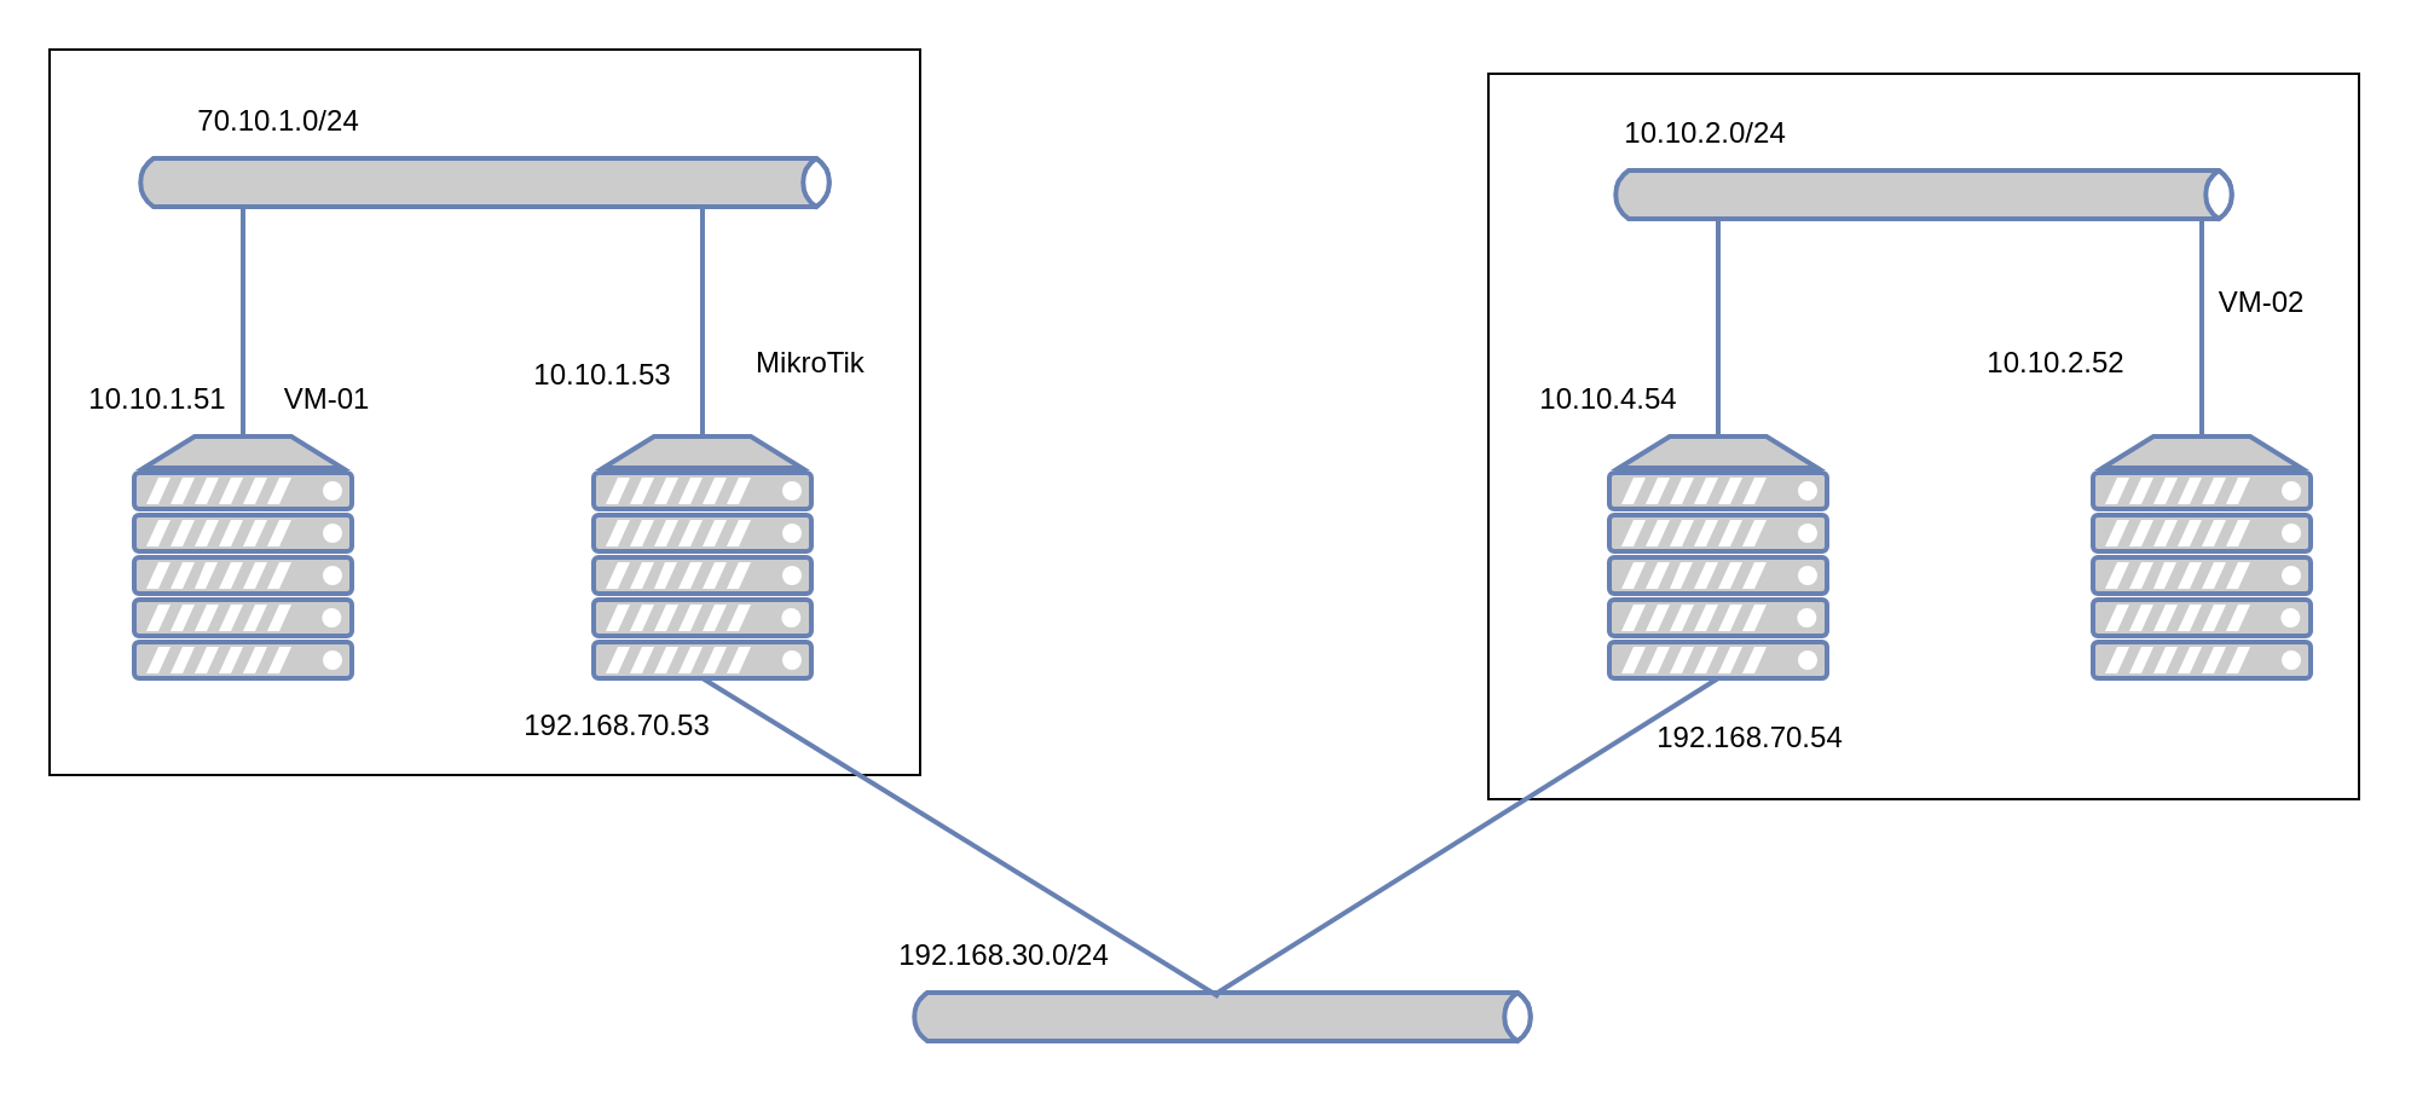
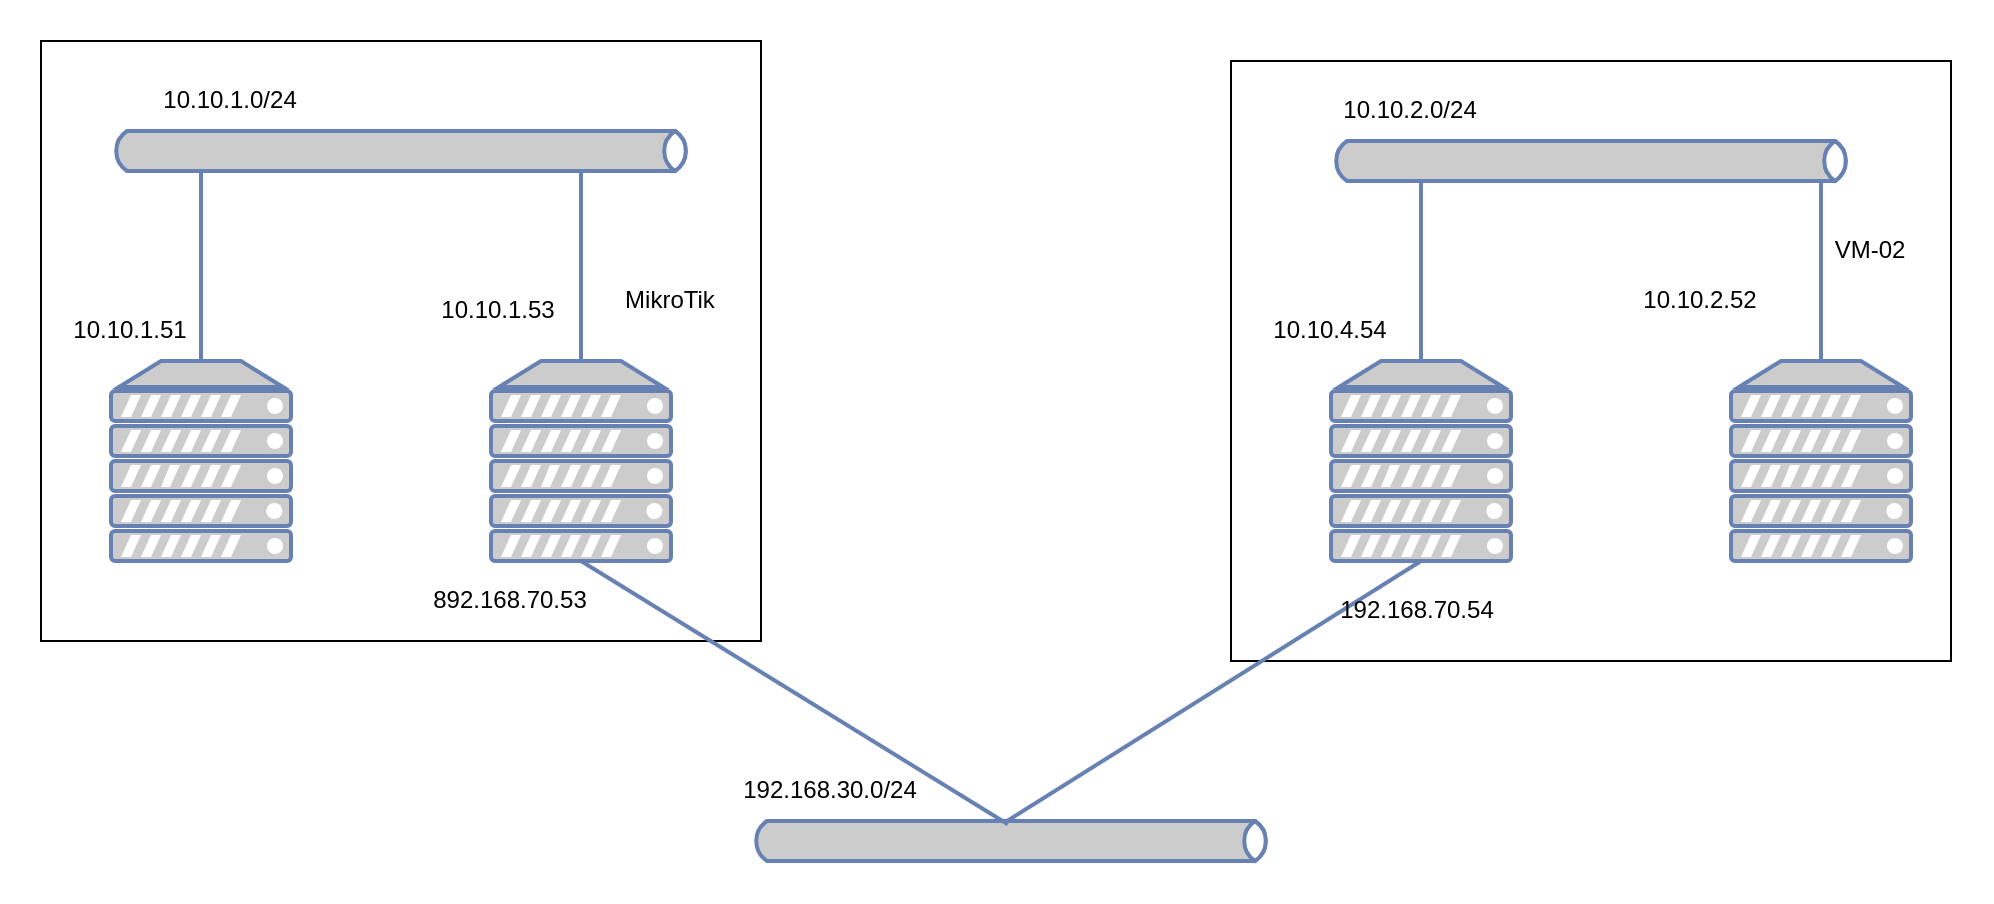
- <mxCell id="21" value="70.10.1.0/24" style="text;html=1;strokeColor=none;fillColor=none;align=center;verticalAlign=middle;whiteSpace=wrap;rounded=0;" parent="1" vertex="1"><mxGeometry x="85" y="35" width="60" height="30" as="geometry" /></mxCell>
+ <mxCell id="21" value="10.10.1.0/24" style="text;html=1;strokeColor=none;fillColor=none;align=center;verticalAlign=middle;whiteSpace=wrap;rounded=0;" parent="1" vertex="1"><mxGeometry x="85" y="35" width="60" height="30" as="geometry" /></mxCell>
- <mxCell id="23" value="VM-01" style="text;html=1;strokeColor=none;fillColor=none;align=center;verticalAlign=middle;whiteSpace=wrap;rounded=0;" parent="1" vertex="1"><mxGeometry x="105" y="150" width="60" height="30" as="geometry" /></mxCell>
- <mxCell id="18" value="192.168.70.53" style="text;html=1;strokeColor=none;fillColor=none;align=center;verticalAlign=middle;whiteSpace=wrap;rounded=0;" parent="1" vertex="1"><mxGeometry x="225" y="285" width="60" height="30" as="geometry" /></mxCell>
+ <mxCell id="18" value="892.168.70.53" style="text;html=1;strokeColor=none;fillColor=none;align=center;verticalAlign=middle;whiteSpace=wrap;rounded=0;" parent="1" vertex="1"><mxGeometry x="225" y="285" width="60" height="30" as="geometry" /></mxCell>
- <mxCell id="19" value="192.168.70.54" style="text;html=1;strokeColor=none;fillColor=none;align=center;verticalAlign=middle;whiteSpace=wrap;rounded=0;" parent="1" vertex="1"><mxGeometry x="635" y="290" width="177" height="30" as="geometry" /></mxCell>
+ <mxCell id="19" value="192.168.70.54" style="text;html=1;strokeColor=none;fillColor=none;align=center;verticalAlign=middle;whiteSpace=wrap;rounded=0;" parent="1" vertex="1"><mxGeometry x="620" y="290" width="177" height="30" as="geometry" /></mxCell>
